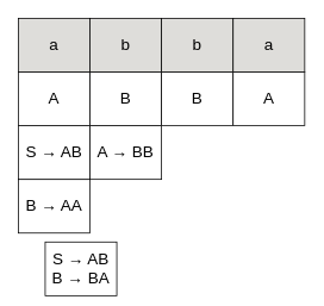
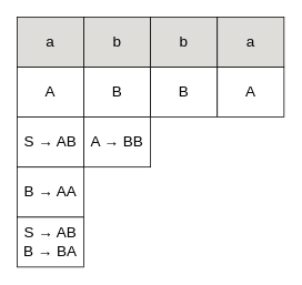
- <mxCell id="2" value="S → AB&lt;div style=&quot;font-size: 18px;&quot;&gt;B → BA&lt;/div&gt;" style="whiteSpace=wrap;html=1;fontSize=18;" parent="1" vertex="1"><mxGeometry x="50" y="270" width="80" height="60" as="geometry" /></mxCell>
+ <mxCell id="2" value="S → AB&lt;div style=&quot;font-size: 18px;&quot;&gt;B → BA&lt;/div&gt;" style="whiteSpace=wrap;html=1;fontSize=18;" parent="1" vertex="1"><mxGeometry x="20" y="260" width="80" height="60" as="geometry" /></mxCell>
